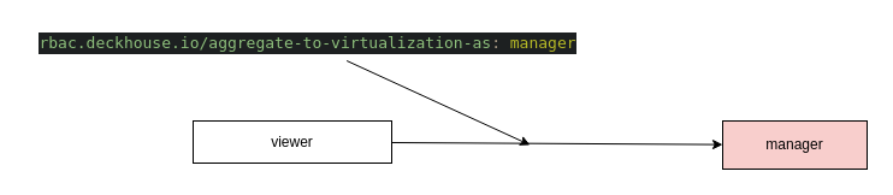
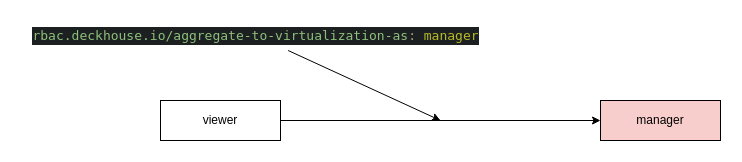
- <mxCell id="3" value="viewer" style="rounded=0;whiteSpace=wrap;html=1;" vertex="1" parent="1"><mxGeometry x="160" y="100" width="165" height="35" as="geometry" /></mxCell>
+ <mxCell id="3" value="viewer" style="rounded=0;whiteSpace=wrap;html=1;" vertex="1" parent="1"><mxGeometry x="160" y="100" width="120" height="40" as="geometry" /></mxCell>
